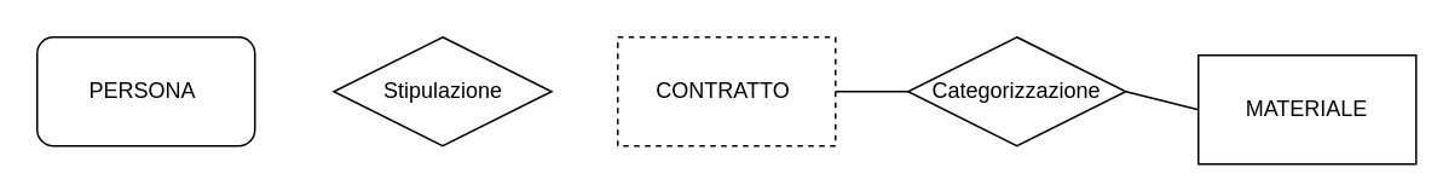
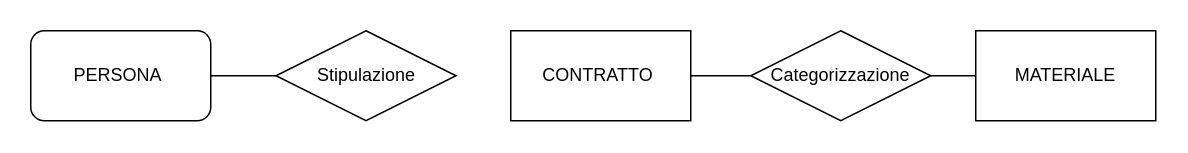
+ <mxCell id="6" value="" style="endArrow=none;html=1;rounded=0;exitX=1;exitY=0.5;exitDx=0;exitDy=0;entryX=0;entryY=0.5;entryDx=0;entryDy=0;" parent="1" source="2" target="5" edge="1"><mxGeometry width="50" height="50" relative="1" as="geometry"><mxPoint x="220" y="150" as="sourcePoint" /><mxPoint x="270" y="100" as="targetPoint" /></mxGeometry></mxCell>
- <mxCell id="3" value="CONTRATTO&amp;nbsp;" style="rounded=0;whiteSpace=wrap;html=1;dashed=1;" parent="1" vertex="1"><mxGeometry x="340" y="20" width="120" height="60" as="geometry" /></mxCell>
+ <mxCell id="3" value="CONTRATTO&amp;nbsp;" style="rounded=0;whiteSpace=wrap;html=1;" parent="1" vertex="1"><mxGeometry x="340" y="20" width="120" height="60" as="geometry" /></mxCell>
- <mxCell id="4" value="MATERIALE" style="rounded=0;whiteSpace=wrap;html=1;" parent="1" vertex="1"><mxGeometry x="660" y="30" width="120" height="60" as="geometry" /></mxCell>
+ <mxCell id="4" value="MATERIALE" style="rounded=0;whiteSpace=wrap;html=1;" parent="1" vertex="1"><mxGeometry x="650" y="20" width="120" height="60" as="geometry" /></mxCell>
